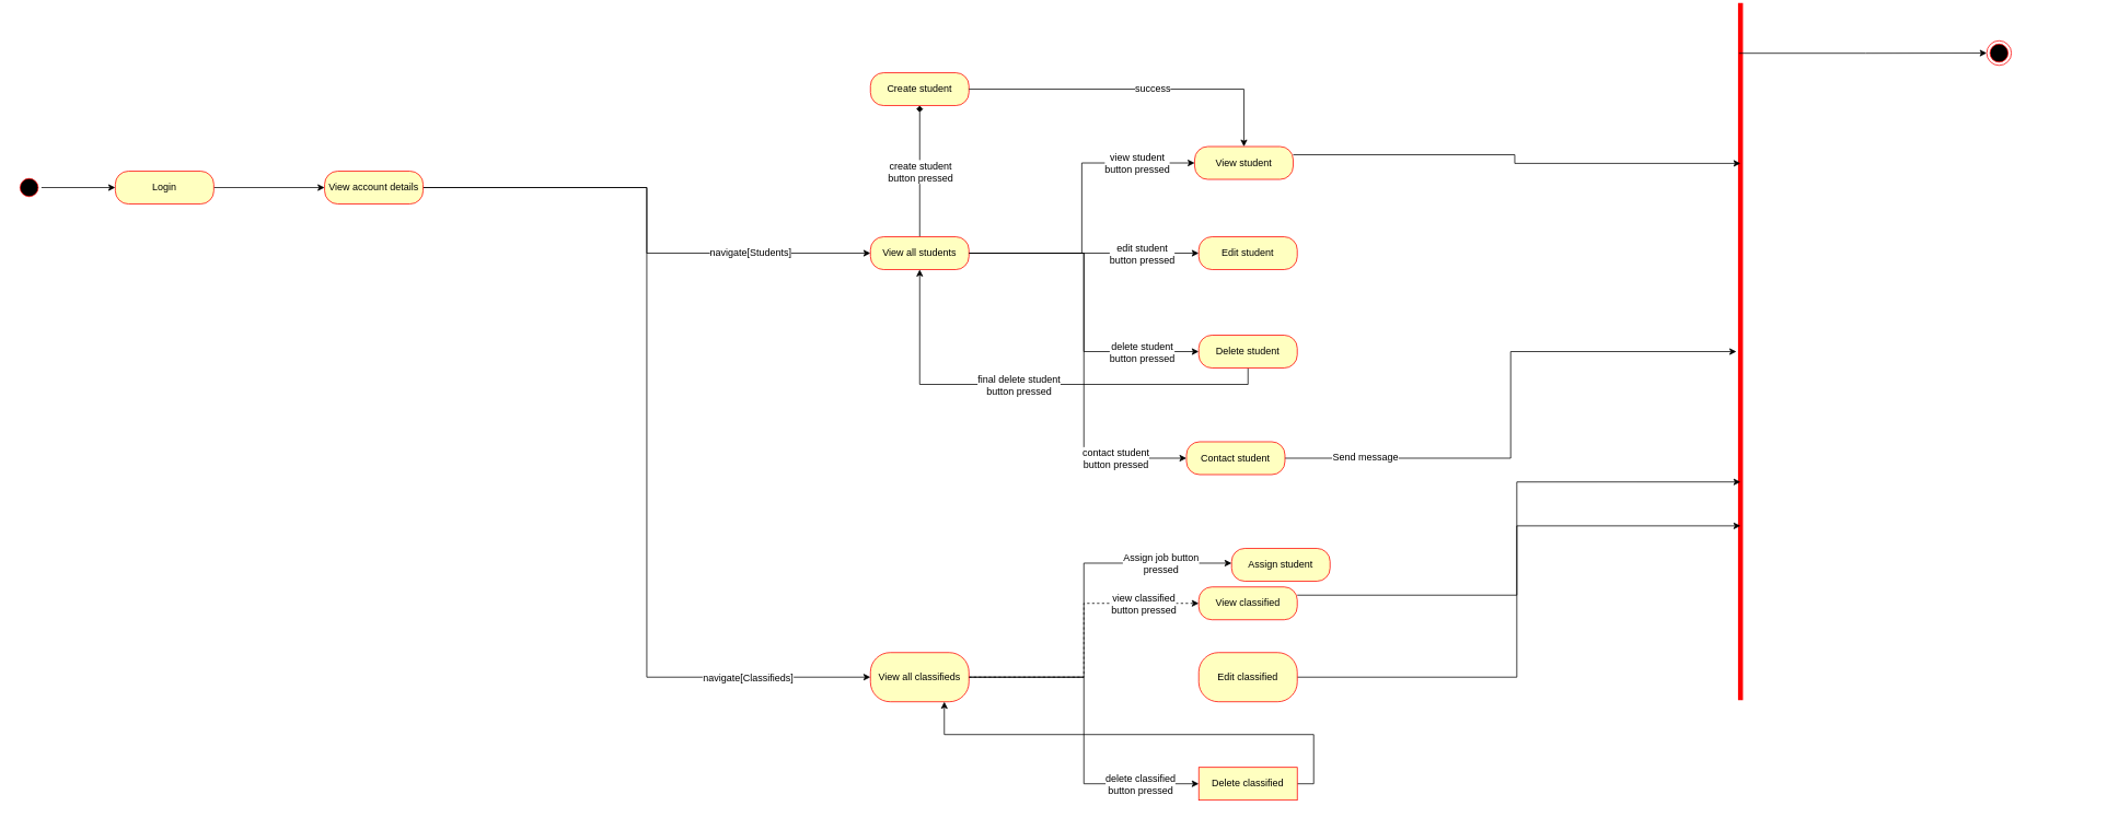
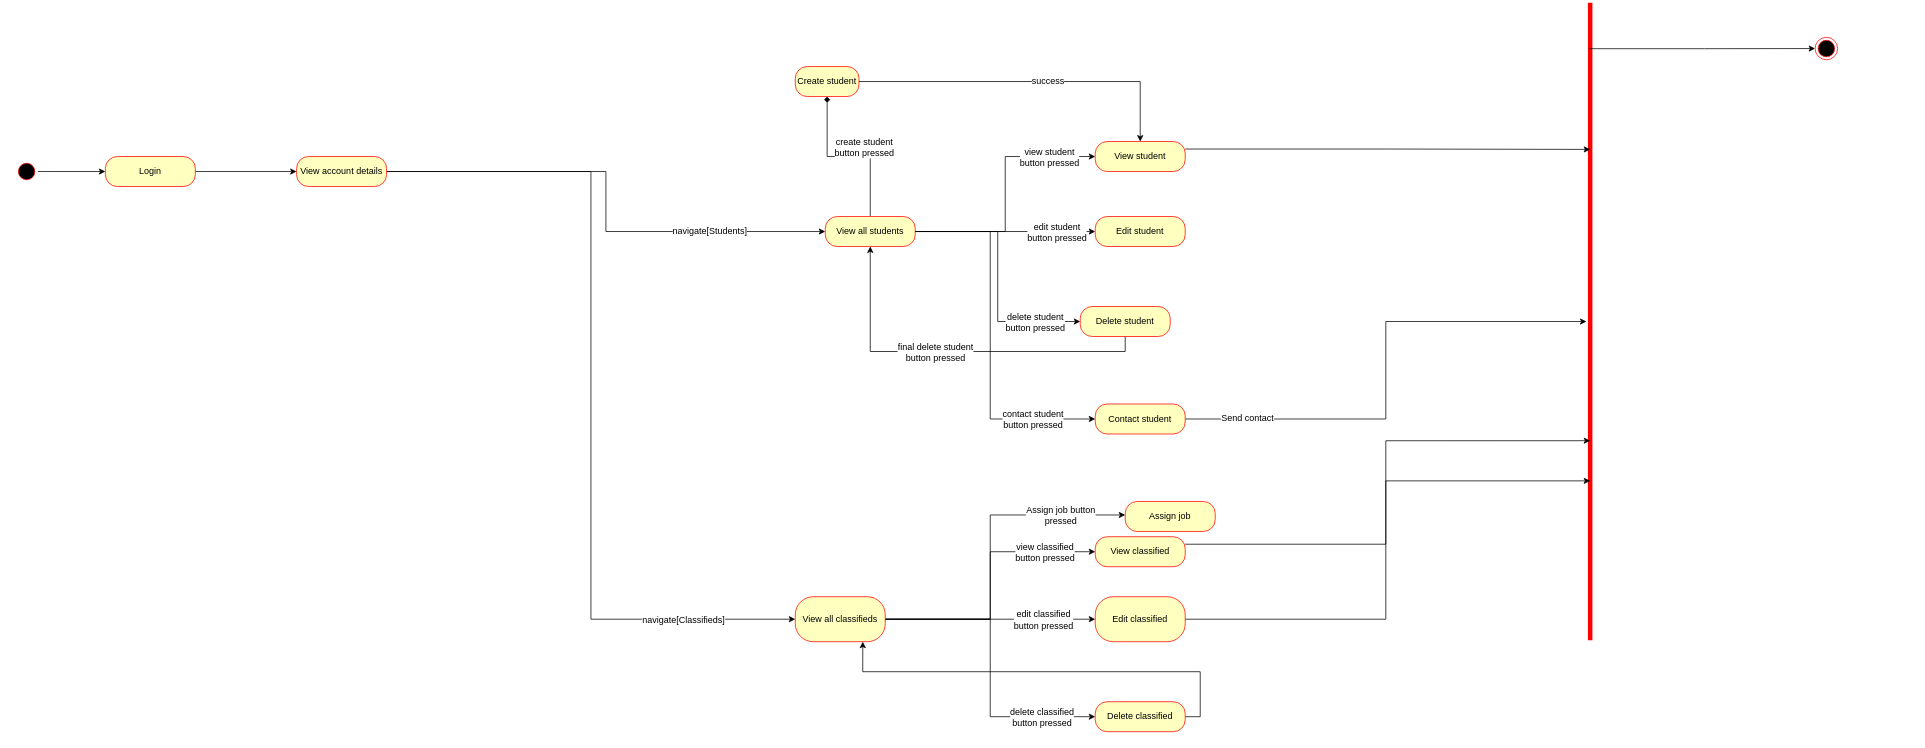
- <mxCell id="23" value="Create student" style="rounded=1;whiteSpace=wrap;html=1;arcSize=40;fontColor=#000000;fillColor=#ffffc0;strokeColor=#ff0000;" parent="1" vertex="1"><mxGeometry x="1060" y="59" width="120" height="40" as="geometry" /></mxCell>
+ <mxCell id="23" value="Create student" style="rounded=1;whiteSpace=wrap;html=1;arcSize=40;fontColor=#000000;fillColor=#ffffc0;strokeColor=#ff0000;" parent="1" vertex="1"><mxGeometry x="1060" y="59" width="85" height="40" as="geometry" /></mxCell>
- <mxCell id="29" value="View student" style="rounded=1;whiteSpace=wrap;html=1;arcSize=40;fontColor=#000000;fillColor=#ffffc0;strokeColor=#ff0000;" parent="1" vertex="1"><mxGeometry x="1455" y="149" width="120" height="40" as="geometry" /></mxCell>
+ <mxCell id="29" value="View student" style="rounded=1;whiteSpace=wrap;html=1;arcSize=40;fontColor=#000000;fillColor=#ffffc0;strokeColor=#ff0000;" parent="1" vertex="1"><mxGeometry x="1460" y="159" width="120" height="40" as="geometry" /></mxCell>
- <mxCell id="22" value="View all students" style="rounded=1;whiteSpace=wrap;html=1;arcSize=40;fontColor=#000000;fillColor=#ffffc0;strokeColor=#ff0000;" parent="1" vertex="1"><mxGeometry x="1060" y="259" width="120" height="40" as="geometry" /></mxCell>
+ <mxCell id="22" value="View all students" style="rounded=1;whiteSpace=wrap;html=1;arcSize=40;fontColor=#000000;fillColor=#ffffc0;strokeColor=#ff0000;" parent="1" vertex="1"><mxGeometry x="1100" y="259" width="120" height="40" as="geometry" /></mxCell>
- <mxCell id="27" value="Delete student" style="rounded=1;whiteSpace=wrap;html=1;arcSize=40;fontColor=#000000;fillColor=#ffffc0;strokeColor=#ff0000;" parent="1" vertex="1"><mxGeometry x="1460" y="379" width="120" height="40" as="geometry" /></mxCell>
+ <mxCell id="27" value="Delete student" style="rounded=1;whiteSpace=wrap;html=1;arcSize=40;fontColor=#000000;fillColor=#ffffc0;strokeColor=#ff0000;" parent="1" vertex="1"><mxGeometry x="1440" y="379" width="120" height="40" as="geometry" /></mxCell>
- <mxCell id="52" value="Send message" style="text;html=1;resizable=0;points=[];align=center;verticalAlign=middle;labelBackgroundColor=#ffffff;" parent="1" vertex="1" connectable="0"><mxGeometry x="1679.5" y="529" as="geometry"><mxPoint x="-17" y="-1.5" as="offset" /></mxGeometry></mxCell>
+ <mxCell id="52" value="Send contact" style="text;html=1;resizable=0;points=[];align=center;verticalAlign=middle;labelBackgroundColor=#ffffff;" parent="1" vertex="1" connectable="0"><mxGeometry x="1679.5" y="529" as="geometry"><mxPoint x="-17" y="-1.5" as="offset" /></mxGeometry></mxCell>
- <mxCell id="49" value="Contact student" style="rounded=1;whiteSpace=wrap;html=1;arcSize=40;fontColor=#000000;fillColor=#ffffc0;strokeColor=#ff0000;" parent="1" vertex="1"><mxGeometry x="1445" y="509" width="120" height="40" as="geometry" /></mxCell>
+ <mxCell id="49" value="Contact student" style="rounded=1;whiteSpace=wrap;html=1;arcSize=40;fontColor=#000000;fillColor=#ffffc0;strokeColor=#ff0000;" parent="1" vertex="1"><mxGeometry x="1460" y="509" width="120" height="40" as="geometry" /></mxCell>
- <mxCell id="45" value="Assign student&lt;br&gt;" style="rounded=1;whiteSpace=wrap;html=1;arcSize=40;fontColor=#000000;fillColor=#ffffc0;strokeColor=#ff0000;" parent="1" vertex="1"><mxGeometry x="1500" y="639" width="120" height="40" as="geometry" /></mxCell>
+ <mxCell id="45" value="Assign job&lt;br&gt;" style="rounded=1;whiteSpace=wrap;html=1;arcSize=40;fontColor=#000000;fillColor=#ffffc0;strokeColor=#ff0000;" parent="1" vertex="1"><mxGeometry x="1500" y="639" width="120" height="40" as="geometry" /></mxCell>
- <mxCell id="32" style="edgeStyle=orthogonalEdgeStyle;rounded=0;orthogonalLoop=1;jettySize=auto;html=1;exitX=1;exitY=0.5;exitDx=0;exitDy=0;entryX=0;entryY=0.5;entryDx=0;entryDy=0;dashed=1;" parent="1" source="38" target="44" edge="1"><mxGeometry relative="1" as="geometry" /></mxCell>
+ <mxCell id="32" style="edgeStyle=orthogonalEdgeStyle;rounded=0;orthogonalLoop=1;jettySize=auto;html=1;exitX=1;exitY=0.5;exitDx=0;exitDy=0;entryX=0;entryY=0.5;entryDx=0;entryDy=0;" parent="1" source="38" target="44" edge="1"><mxGeometry relative="1" as="geometry" /></mxCell>
+ <mxCell id="34" style="edgeStyle=orthogonalEdgeStyle;rounded=0;orthogonalLoop=1;jettySize=auto;html=1;exitX=1;exitY=0.5;exitDx=0;exitDy=0;entryX=0;entryY=0.5;entryDx=0;entryDy=0;" parent="1" source="38" target="40" edge="1"><mxGeometry relative="1" as="geometry" /></mxCell>
+ <mxCell id="35" value="edit classified&lt;br&gt;button pressed&lt;br&gt;" style="text;html=1;resizable=0;points=[];align=center;verticalAlign=middle;labelBackgroundColor=#ffffff;" parent="34" vertex="1" connectable="0"><mxGeometry x="0.146" y="-2" relative="1" as="geometry"><mxPoint x="50.5" y="-1.5" as="offset" /></mxGeometry></mxCell>
- <mxCell id="42" value="Delete classified" style="whiteSpace=wrap;html=1;arcSize=40;fontColor=#000000;fillColor=#ffffc0;strokeColor=#ff0000;rounded=0;" parent="1" vertex="1"><mxGeometry x="1460" y="906" width="120" height="40" as="geometry" /></mxCell>
+ <mxCell id="42" value="Delete classified" style="rounded=1;whiteSpace=wrap;html=1;arcSize=40;fontColor=#000000;fillColor=#ffffc0;strokeColor=#ff0000;" parent="1" vertex="1"><mxGeometry x="1460" y="906" width="120" height="40" as="geometry" /></mxCell>
